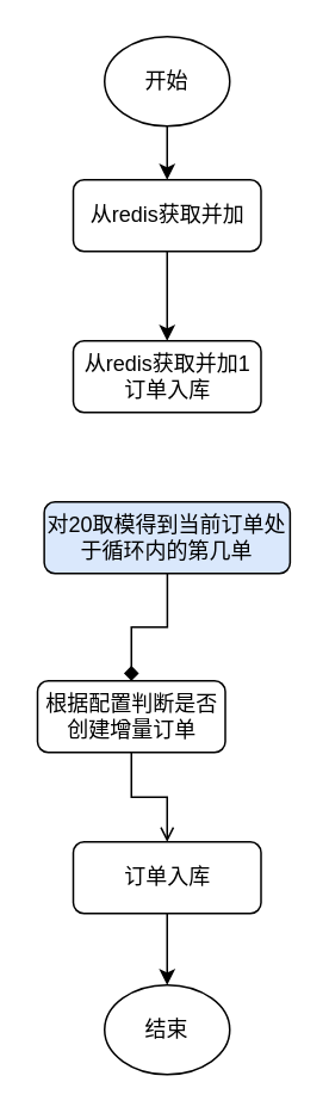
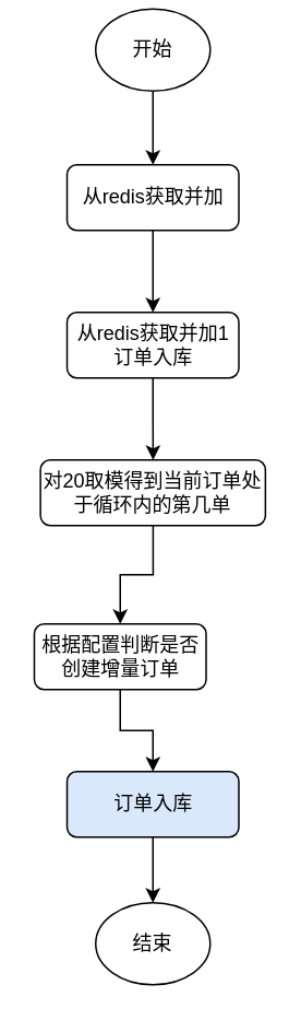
- <mxCell id="3" value="开始" style="ellipse;whiteSpace=wrap;html=1;" vertex="1" parent="1"><mxGeometry x="58" y="20" width="70" height="50" as="geometry" /></mxCell>
+ <mxCell id="3" value="开始" style="ellipse;whiteSpace=wrap;html=1;" vertex="1" parent="1"><mxGeometry x="58" y="5" width="70" height="50" as="geometry" /></mxCell>
+ <mxCell id="6" style="edgeStyle=orthogonalEdgeStyle;rounded=0;orthogonalLoop=1;jettySize=auto;html=1;" edge="1" parent="1" source="7" target="9"><mxGeometry relative="1" as="geometry" /></mxCell>
- <mxCell id="9" value="对20取模得到当前订单处于循环内的第几单" style="rounded=1;whiteSpace=wrap;html=1;fillColor=#dae8fc;" vertex="1" parent="1"><mxGeometry x="24.25" y="280" width="137.5" height="40" as="geometry" /></mxCell>
+ <mxCell id="9" value="对20取模得到当前订单处于循环内的第几单" style="rounded=1;whiteSpace=wrap;html=1;" vertex="1" parent="1"><mxGeometry x="24.25" y="280" width="137.5" height="40" as="geometry" /></mxCell>
- <mxCell id="8" style="edgeStyle=orthogonalEdgeStyle;rounded=0;orthogonalLoop=1;jettySize=auto;html=1;endArrow=diamond;" edge="1" parent="1" source="9" target="11"><mxGeometry relative="1" as="geometry" /></mxCell>
+ <mxCell id="8" style="edgeStyle=orthogonalEdgeStyle;rounded=0;orthogonalLoop=1;jettySize=auto;html=1;" edge="1" parent="1" source="9" target="11"><mxGeometry relative="1" as="geometry" /></mxCell>
- <mxCell id="10" style="edgeStyle=orthogonalEdgeStyle;rounded=0;orthogonalLoop=1;jettySize=auto;html=1;endArrow=open;" edge="1" parent="1" source="11" target="13"><mxGeometry relative="1" as="geometry" /></mxCell>
+ <mxCell id="10" style="edgeStyle=orthogonalEdgeStyle;rounded=0;orthogonalLoop=1;jettySize=auto;html=1;" edge="1" parent="1" source="11" target="13"><mxGeometry relative="1" as="geometry" /></mxCell>
- <mxCell id="13" value="订单入库" style="rounded=1;whiteSpace=wrap;html=1;" vertex="1" parent="1"><mxGeometry x="40.5" y="470" width="105" height="40" as="geometry" /></mxCell>
+ <mxCell id="13" value="订单入库" style="rounded=1;whiteSpace=wrap;html=1;fillColor=#dae8fc;" vertex="1" parent="1"><mxGeometry x="40.5" y="470" width="105" height="40" as="geometry" /></mxCell>
